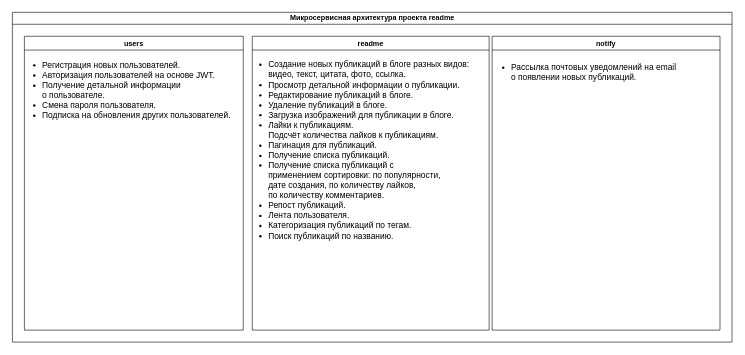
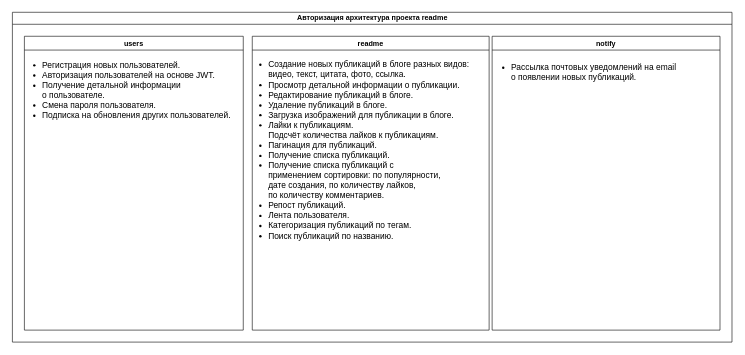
- <mxCell id="2" value="Микросервисная архитектура проекта readme" style="swimlane;html=1;startSize=20;horizontal=1;containerType=tree;glass=0;" parent="1" vertex="1"><mxGeometry x="20" y="20" width="1200" height="550" as="geometry"><mxRectangle x="40" y="80" width="90" height="30" as="alternateBounds" /></mxGeometry></mxCell>
+ <mxCell id="2" value="Авторизация архитектура проекта readme" style="swimlane;html=1;startSize=20;horizontal=1;containerType=tree;glass=0;" parent="1" vertex="1"><mxGeometry x="20" y="20" width="1200" height="550" as="geometry"><mxRectangle x="40" y="80" width="90" height="30" as="alternateBounds" /></mxGeometry></mxCell>
